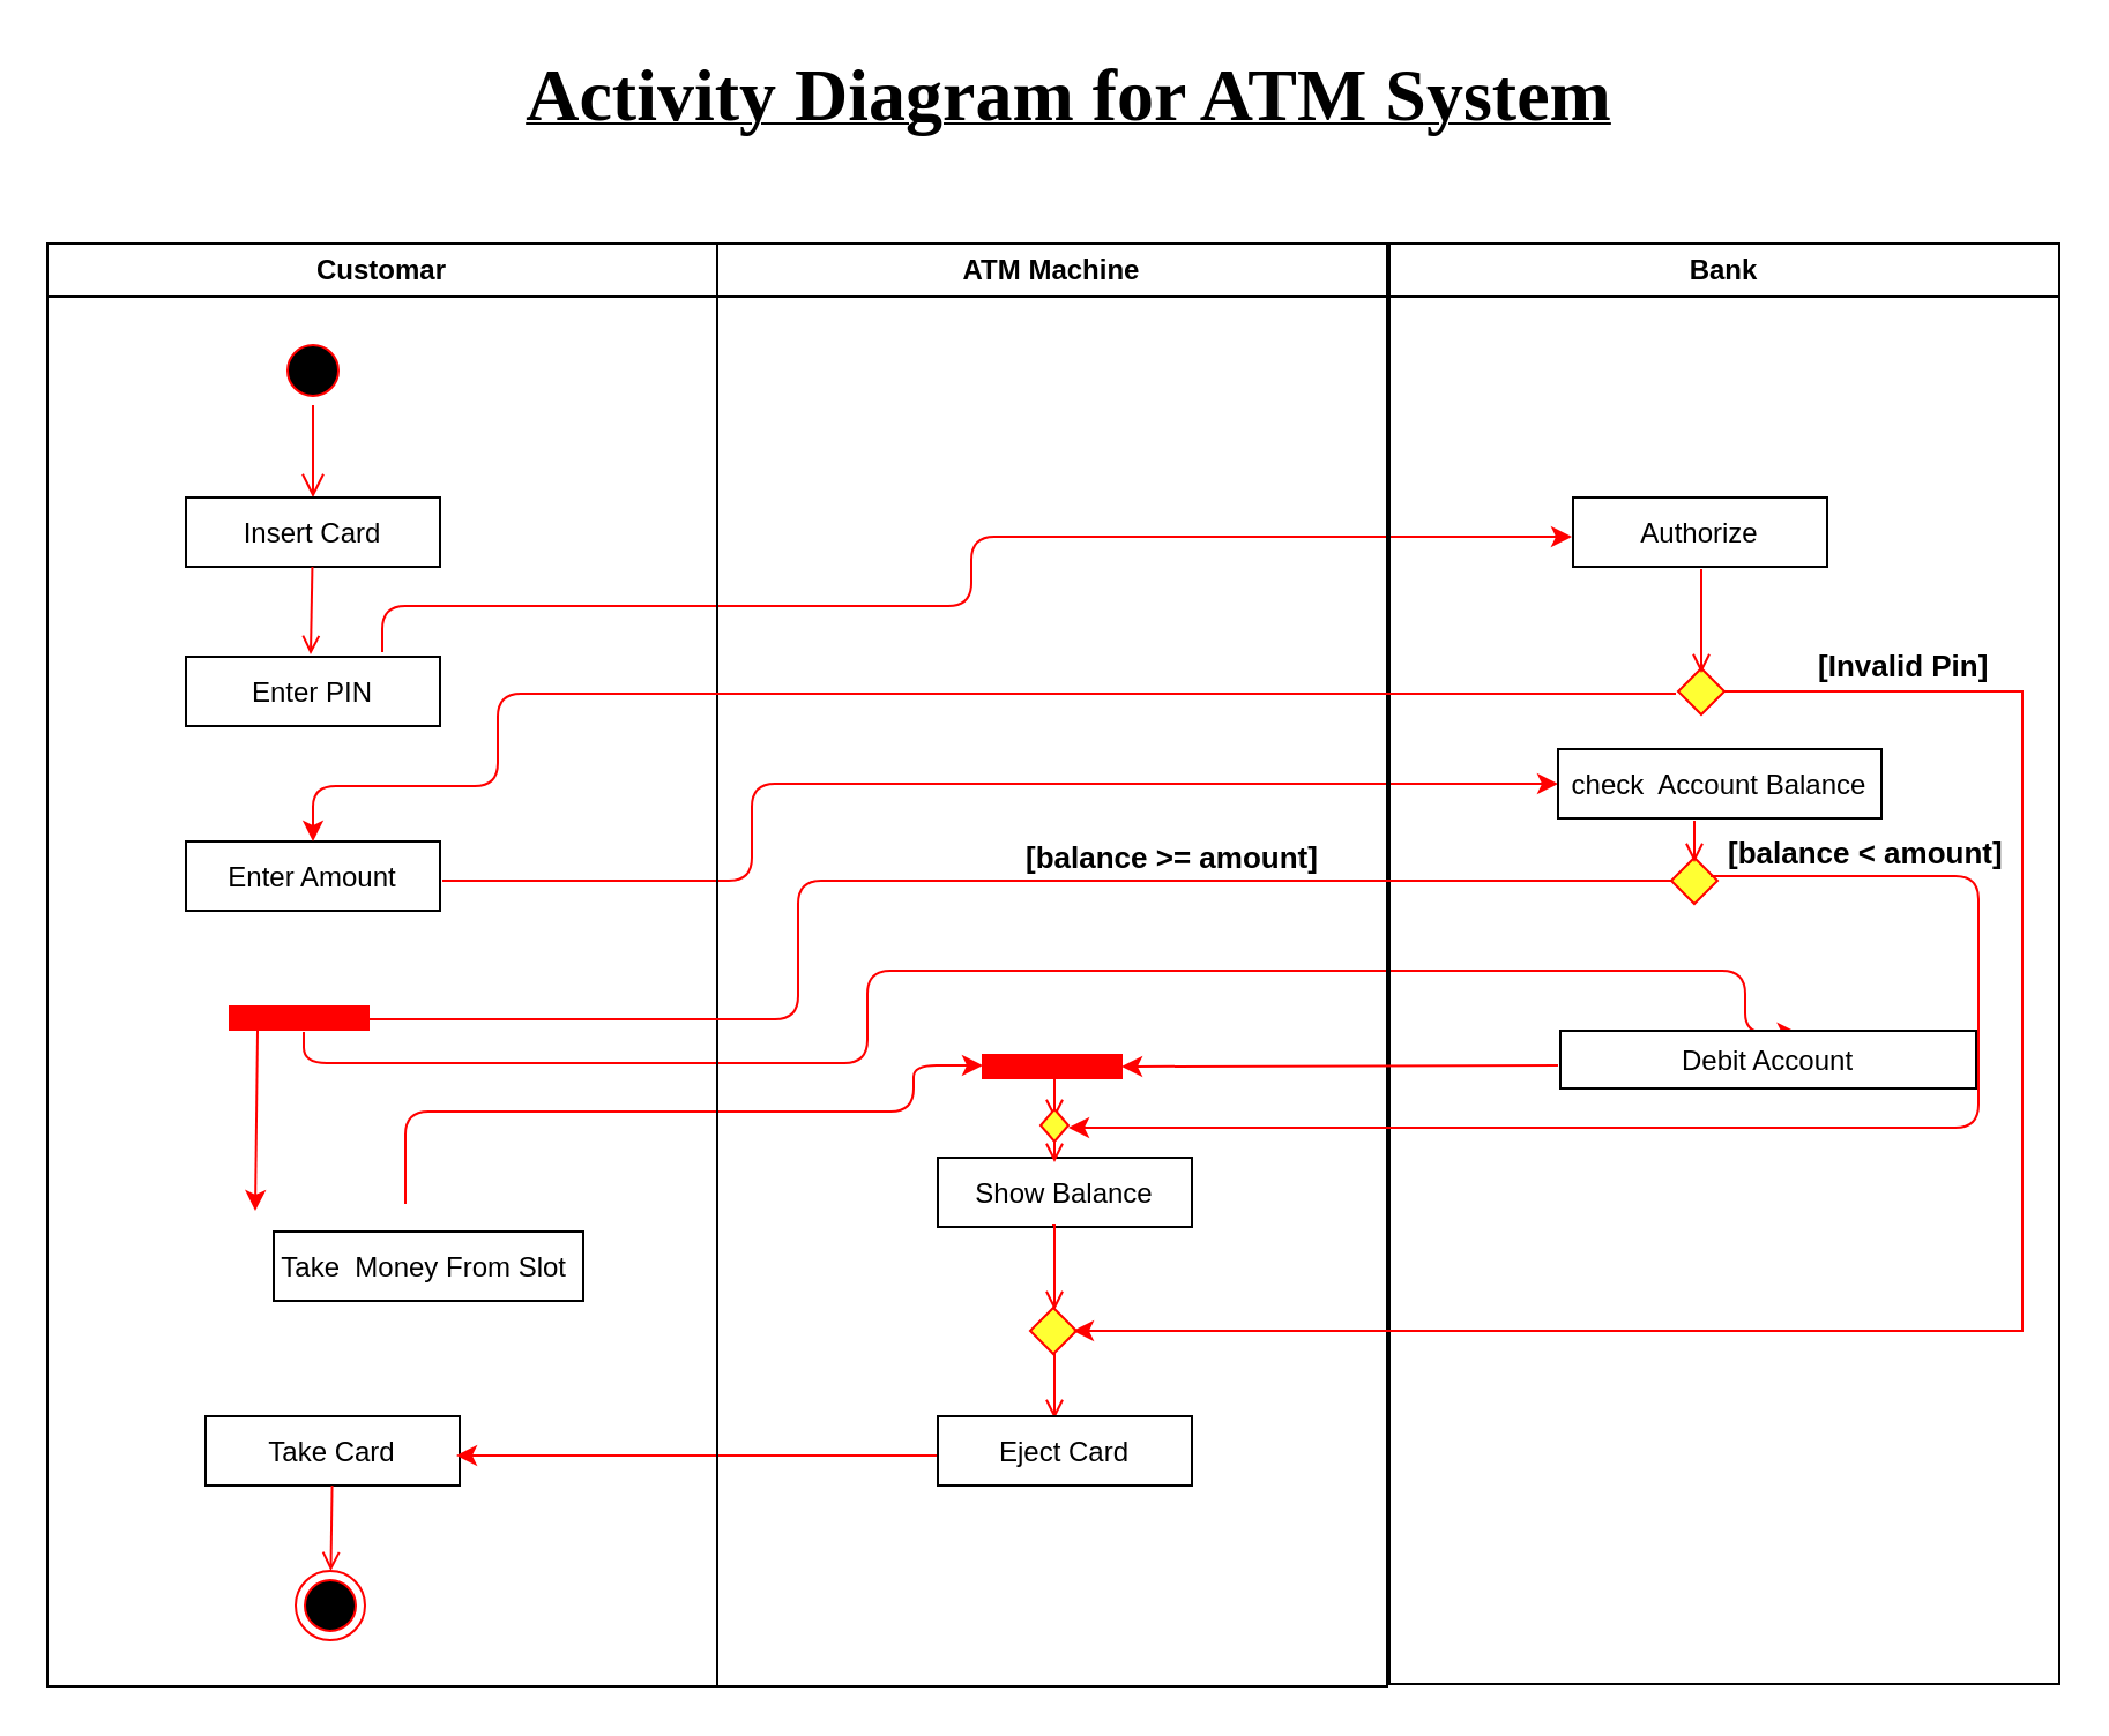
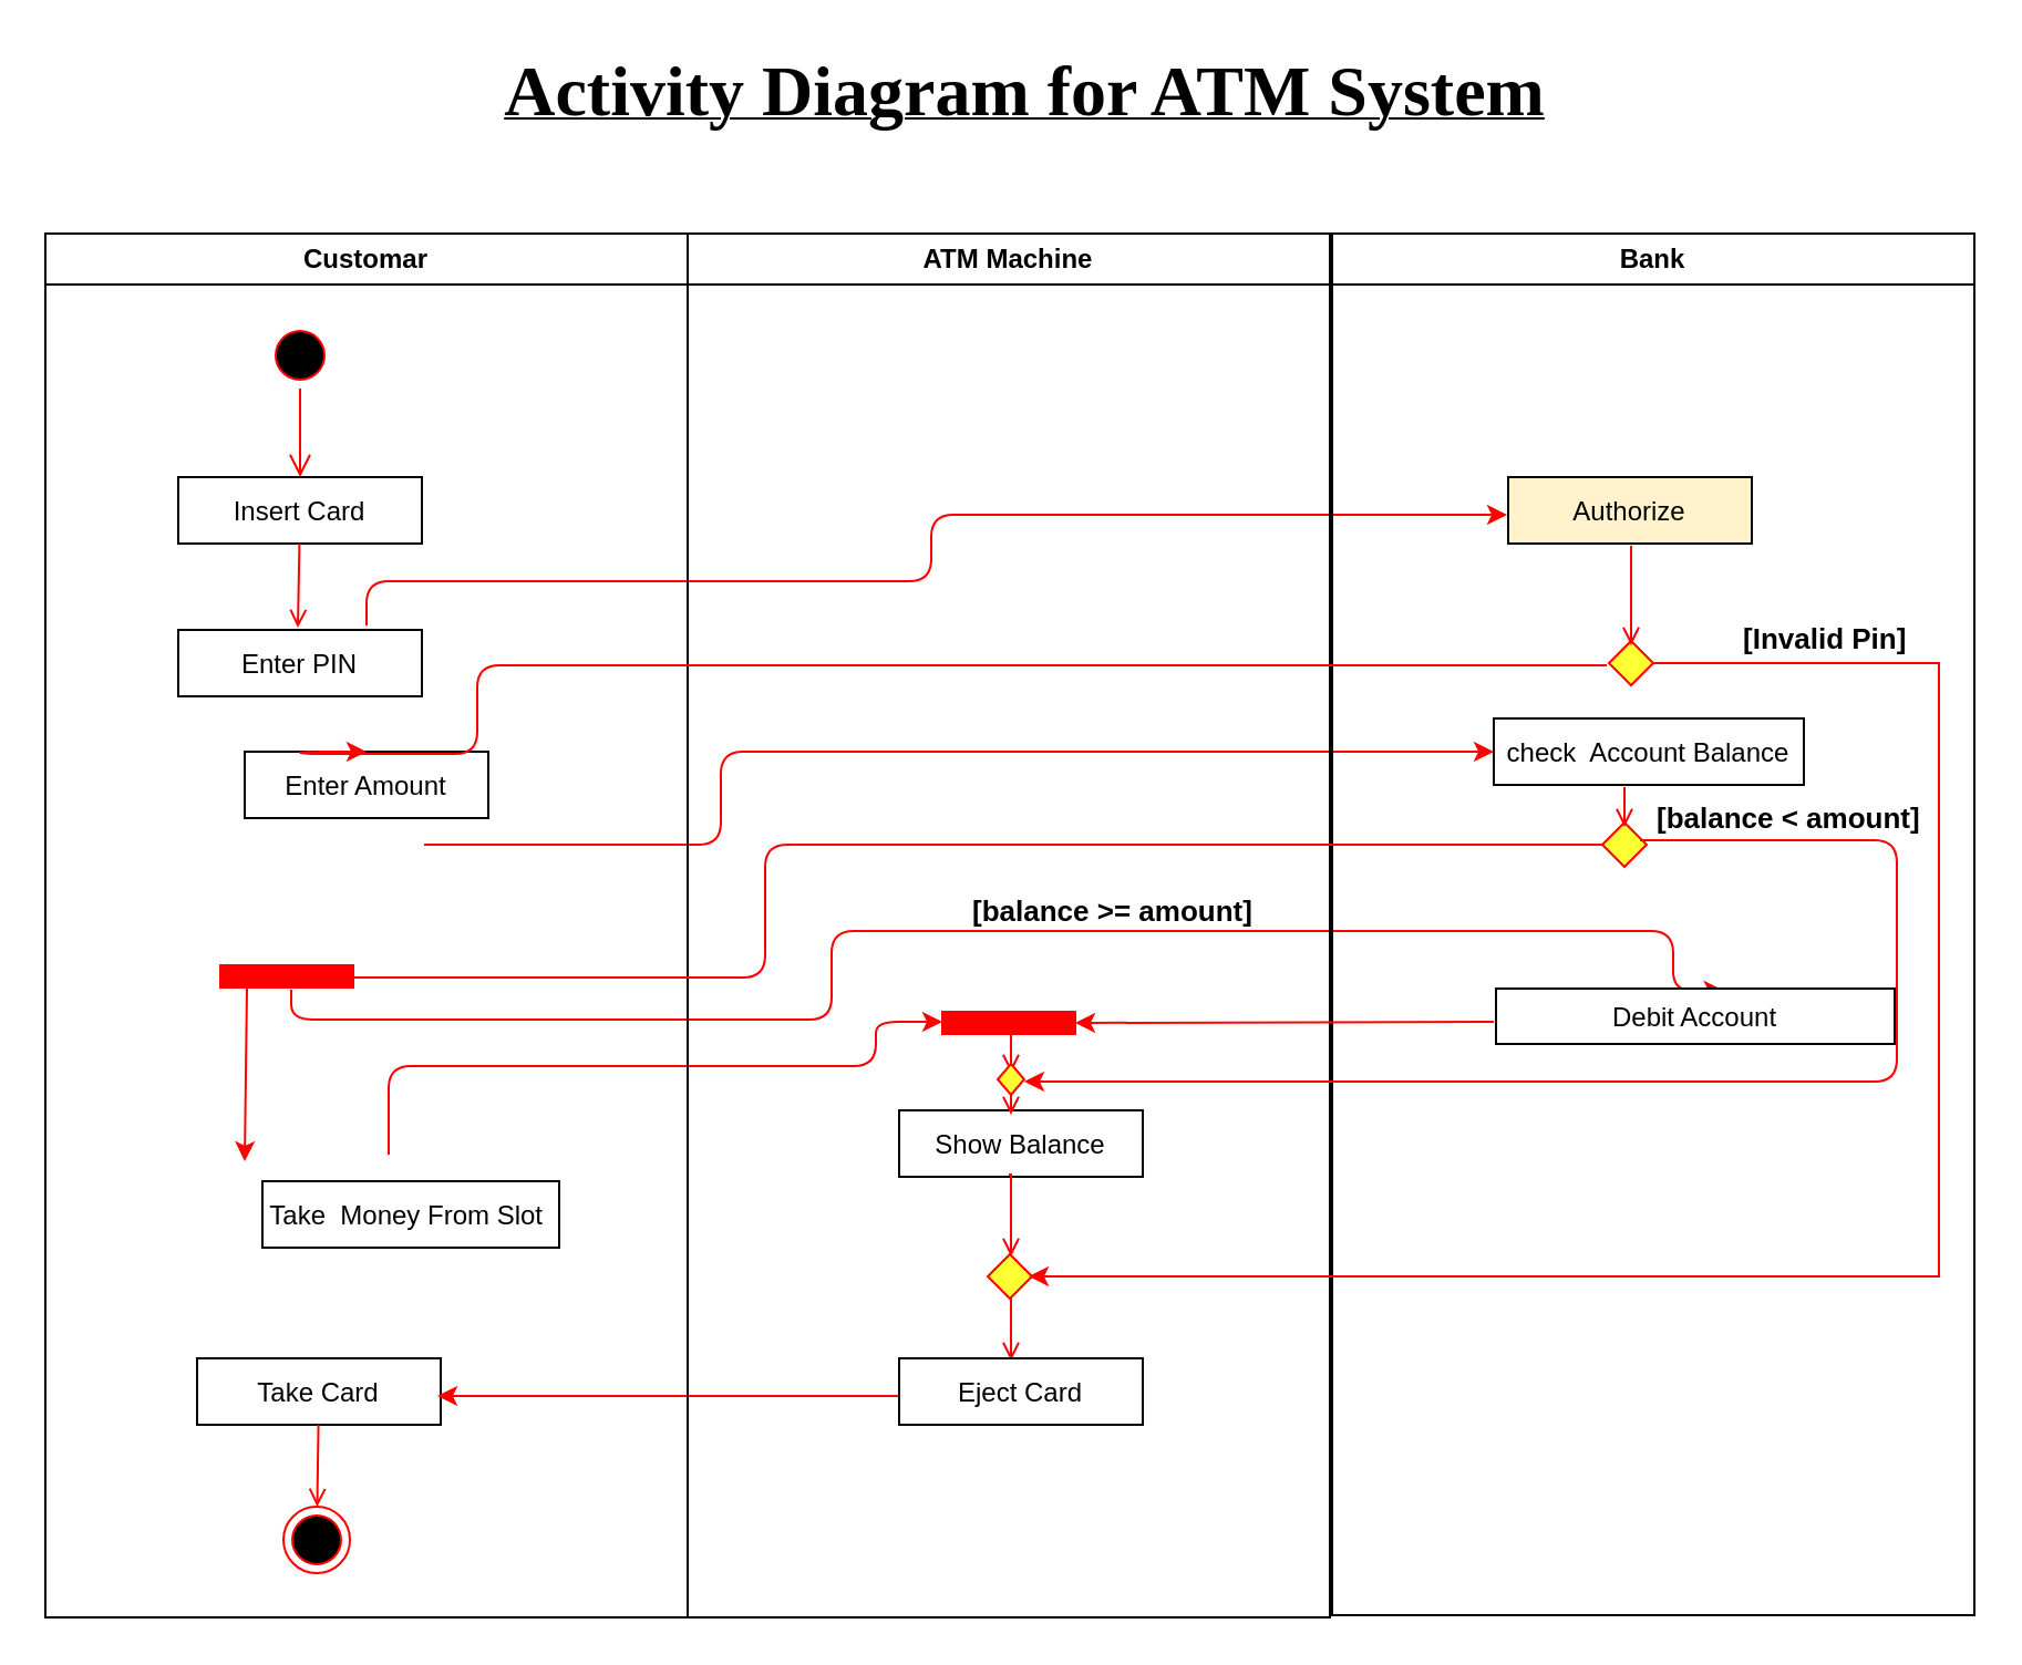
- <mxCell id="13" value="Authorize" style="" parent="3" vertex="1"><mxGeometry x="660.5" y="110" width="110" height="30" as="geometry" /></mxCell>
+ <mxCell id="13" value="Authorize" style="fillColor=#fff2cc;" parent="3" vertex="1"><mxGeometry x="660.5" y="110" width="110" height="30" as="geometry" /></mxCell>
- <mxCell id="45" value="&lt;b&gt;&lt;font style=&quot;font-size: 13px&quot;&gt;[balance &amp;gt;= amount]&lt;/font&gt;&lt;/b&gt;" style="text;html=1;resizable=0;points=[];autosize=1;align=left;verticalAlign=top;spacingTop=-4;" parent="1" vertex="1"><mxGeometry x="442" y="361" width="140" height="20" as="geometry" /></mxCell>
+ <mxCell id="45" value="&lt;b&gt;&lt;font style=&quot;font-size: 13px&quot;&gt;[balance &amp;gt;= amount]&lt;/font&gt;&lt;/b&gt;" style="text;html=1;resizable=0;points=[];autosize=1;align=left;verticalAlign=top;spacingTop=-4;" parent="1" vertex="1"><mxGeometry x="437" y="401" width="140" height="20" as="geometry" /></mxCell>
- <mxCell id="9" value="Enter Amount" style="" parent="3" vertex="1"><mxGeometry x="60" y="259" width="110" height="30" as="geometry" /></mxCell>
+ <mxCell id="9" value="Enter Amount" style="" parent="3" vertex="1"><mxGeometry x="90" y="234" width="110" height="30" as="geometry" /></mxCell>
